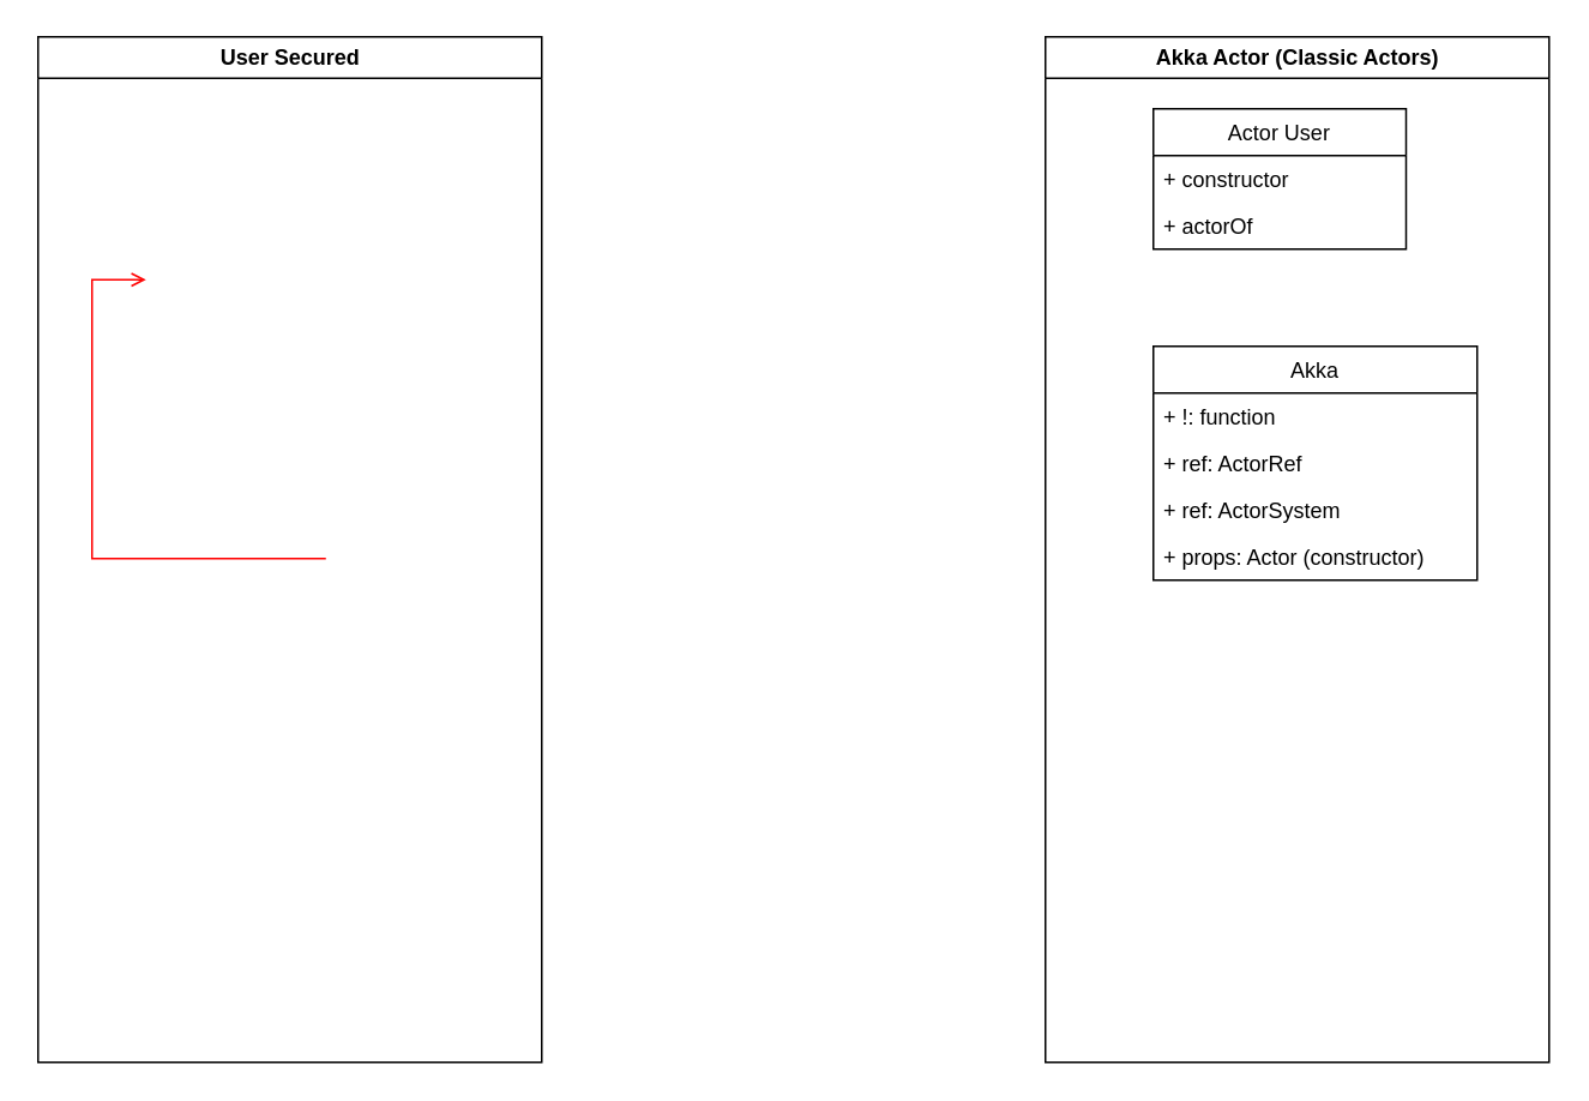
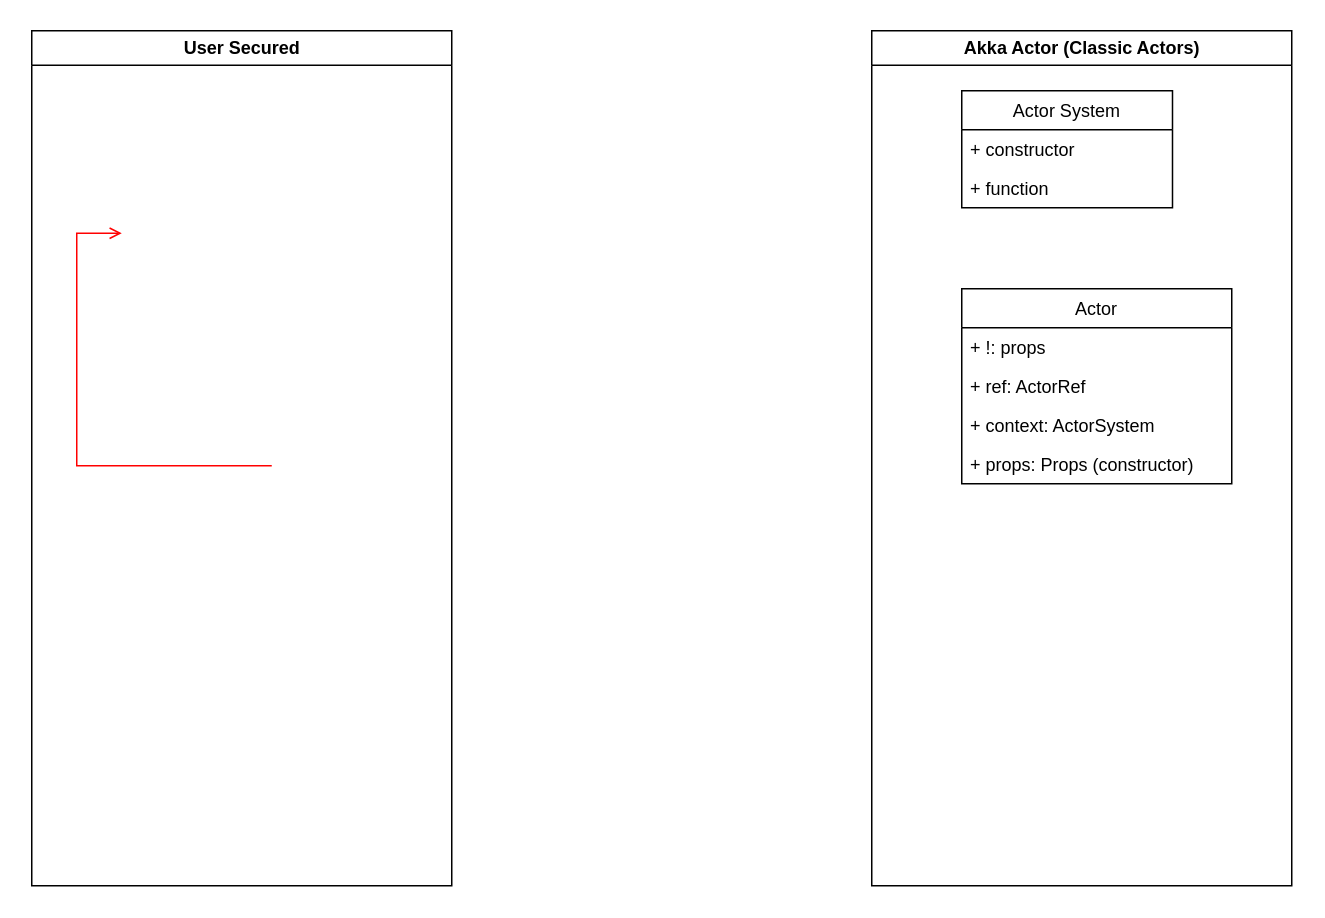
- <mxCell id="5" value="Actor User" style="swimlane;fontStyle=0;childLayout=stackLayout;horizontal=1;startSize=26;fillColor=none;horizontalStack=0;resizeParent=1;resizeParentMax=0;resizeLast=0;collapsible=1;marginBottom=0;" vertex="1" parent="4"><mxGeometry x="60" y="40" width="140.5" height="78" as="geometry" /></mxCell>
+ <mxCell id="5" value="Actor System" style="swimlane;fontStyle=0;childLayout=stackLayout;horizontal=1;startSize=26;fillColor=none;horizontalStack=0;resizeParent=1;resizeParentMax=0;resizeLast=0;collapsible=1;marginBottom=0;" vertex="1" parent="4"><mxGeometry x="60" y="40" width="140.5" height="78" as="geometry" /></mxCell>
- <mxCell id="7" value="+ actorOf" style="text;strokeColor=none;fillColor=none;align=left;verticalAlign=top;spacingLeft=4;spacingRight=4;overflow=hidden;rotatable=0;points=[[0,0.5],[1,0.5]];portConstraint=eastwest;" vertex="1" parent="5"><mxGeometry y="52" width="140.5" height="26" as="geometry" /></mxCell>
+ <mxCell id="7" value="+ function" style="text;strokeColor=none;fillColor=none;align=left;verticalAlign=top;spacingLeft=4;spacingRight=4;overflow=hidden;rotatable=0;points=[[0,0.5],[1,0.5]];portConstraint=eastwest;" vertex="1" parent="5"><mxGeometry y="52" width="140.5" height="26" as="geometry" /></mxCell>
- <mxCell id="8" value="Akka" style="swimlane;fontStyle=0;childLayout=stackLayout;horizontal=1;startSize=26;fillColor=none;horizontalStack=0;resizeParent=1;resizeParentMax=0;resizeLast=0;collapsible=1;marginBottom=0;" vertex="1" parent="4"><mxGeometry x="60" y="172" width="180" height="130" as="geometry" /></mxCell>
+ <mxCell id="8" value="Actor" style="swimlane;fontStyle=0;childLayout=stackLayout;horizontal=1;startSize=26;fillColor=none;horizontalStack=0;resizeParent=1;resizeParentMax=0;resizeLast=0;collapsible=1;marginBottom=0;" vertex="1" parent="4"><mxGeometry x="60" y="172" width="180" height="130" as="geometry" /></mxCell>
- <mxCell id="9" value="+ !: function" style="text;strokeColor=none;fillColor=none;align=left;verticalAlign=top;spacingLeft=4;spacingRight=4;overflow=hidden;rotatable=0;points=[[0,0.5],[1,0.5]];portConstraint=eastwest;" vertex="1" parent="8"><mxGeometry y="26" width="180" height="26" as="geometry" /></mxCell>
+ <mxCell id="9" value="+ !: props" style="text;strokeColor=none;fillColor=none;align=left;verticalAlign=top;spacingLeft=4;spacingRight=4;overflow=hidden;rotatable=0;points=[[0,0.5],[1,0.5]];portConstraint=eastwest;" vertex="1" parent="8"><mxGeometry y="26" width="180" height="26" as="geometry" /></mxCell>
- <mxCell id="12" value="+ ref: ActorSystem" style="text;strokeColor=none;fillColor=none;align=left;verticalAlign=top;spacingLeft=4;spacingRight=4;overflow=hidden;rotatable=0;points=[[0,0.5],[1,0.5]];portConstraint=eastwest;" vertex="1" parent="8"><mxGeometry y="78" width="180" height="26" as="geometry" /></mxCell>
+ <mxCell id="12" value="+ context: ActorSystem" style="text;strokeColor=none;fillColor=none;align=left;verticalAlign=top;spacingLeft=4;spacingRight=4;overflow=hidden;rotatable=0;points=[[0,0.5],[1,0.5]];portConstraint=eastwest;" vertex="1" parent="8"><mxGeometry y="78" width="180" height="26" as="geometry" /></mxCell>
- <mxCell id="13" value="+ props: Actor (constructor)" style="text;strokeColor=none;fillColor=none;align=left;verticalAlign=top;spacingLeft=4;spacingRight=4;overflow=hidden;rotatable=0;points=[[0,0.5],[1,0.5]];portConstraint=eastwest;" vertex="1" parent="8"><mxGeometry y="104" width="180" height="26" as="geometry" /></mxCell>
+ <mxCell id="13" value="+ props: Props (constructor)" style="text;strokeColor=none;fillColor=none;align=left;verticalAlign=top;spacingLeft=4;spacingRight=4;overflow=hidden;rotatable=0;points=[[0,0.5],[1,0.5]];portConstraint=eastwest;" vertex="1" parent="8"><mxGeometry y="104" width="180" height="26" as="geometry" /></mxCell>
